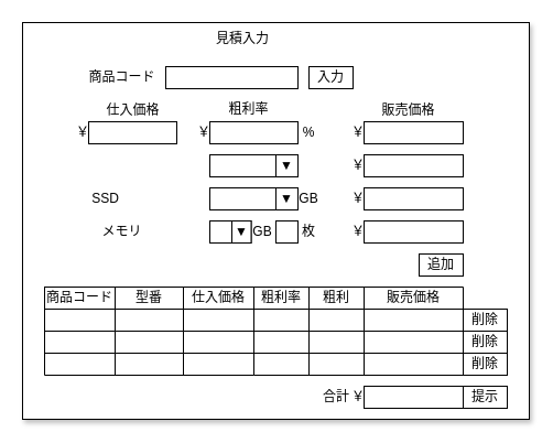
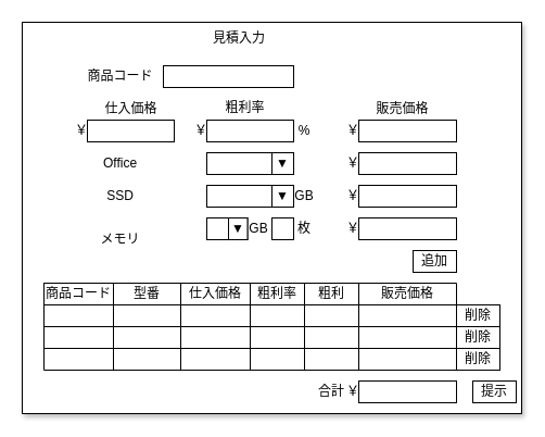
- <mxCell id="9" value="入力" style="rounded=0;whiteSpace=wrap;html=1;" vertex="1" parent="1"><mxGeometry x="280" y="60" width="40" height="20" as="geometry" /></mxCell>
+ <mxCell id="5" value="&lt;div&gt;Office&lt;/div&gt;" style="text;html=1;align=center;verticalAlign=middle;resizable=0;points=[];autosize=1;strokeColor=none;fillColor=none;" vertex="1" parent="1"><mxGeometry x="85" y="140" width="50" height="20" as="geometry" /></mxCell>
- <mxCell id="6" value="&lt;div&gt;SSD&lt;/div&gt;" style="text;html=1;align=center;verticalAlign=middle;resizable=0;points=[];autosize=1;strokeColor=none;fillColor=none;" vertex="1" parent="1"><mxGeometry x="75" y="170" width="40" height="20" as="geometry" /></mxCell>
+ <mxCell id="6" value="&lt;div&gt;SSD&lt;/div&gt;" style="text;html=1;align=center;verticalAlign=middle;resizable=0;points=[];autosize=1;strokeColor=none;fillColor=none;" vertex="1" parent="1"><mxGeometry x="90" y="170" width="40" height="20" as="geometry" /></mxCell>
- <mxCell id="7" value="メモリ" style="text;html=1;align=center;verticalAlign=middle;resizable=0;points=[];autosize=1;strokeColor=none;fillColor=none;" vertex="1" parent="1"><mxGeometry x="85" y="200" width="50" height="20" as="geometry" /></mxCell>
+ <mxCell id="7" value="メモリ" style="text;html=1;align=center;verticalAlign=middle;resizable=0;points=[];autosize=1;strokeColor=none;fillColor=none;" vertex="1" parent="1"><mxGeometry x="85" y="210" width="50" height="20" as="geometry" /></mxCell>
- <mxCell id="77" value="提示" style="rounded=0;whiteSpace=wrap;html=1;" vertex="1" parent="1"><mxGeometry x="420" y="350" width="40" height="20" as="geometry" /></mxCell>
+ <mxCell id="77" value="提示" style="rounded=0;whiteSpace=wrap;html=1;" vertex="1" parent="1"><mxGeometry x="435" y="350" width="40" height="20" as="geometry" /></mxCell>
